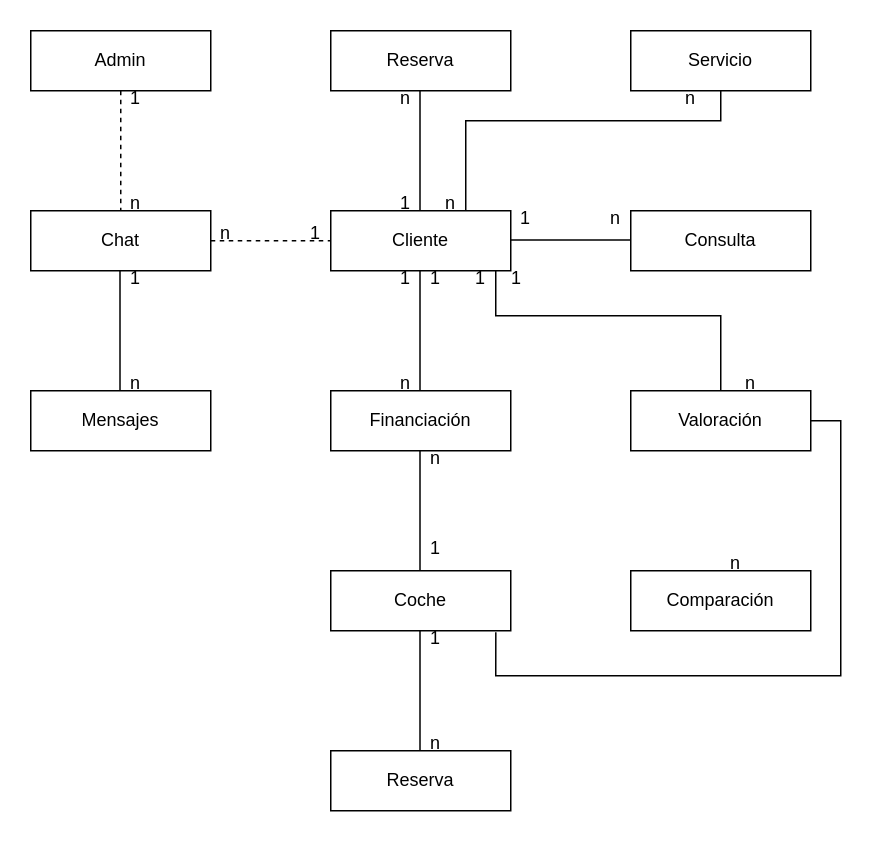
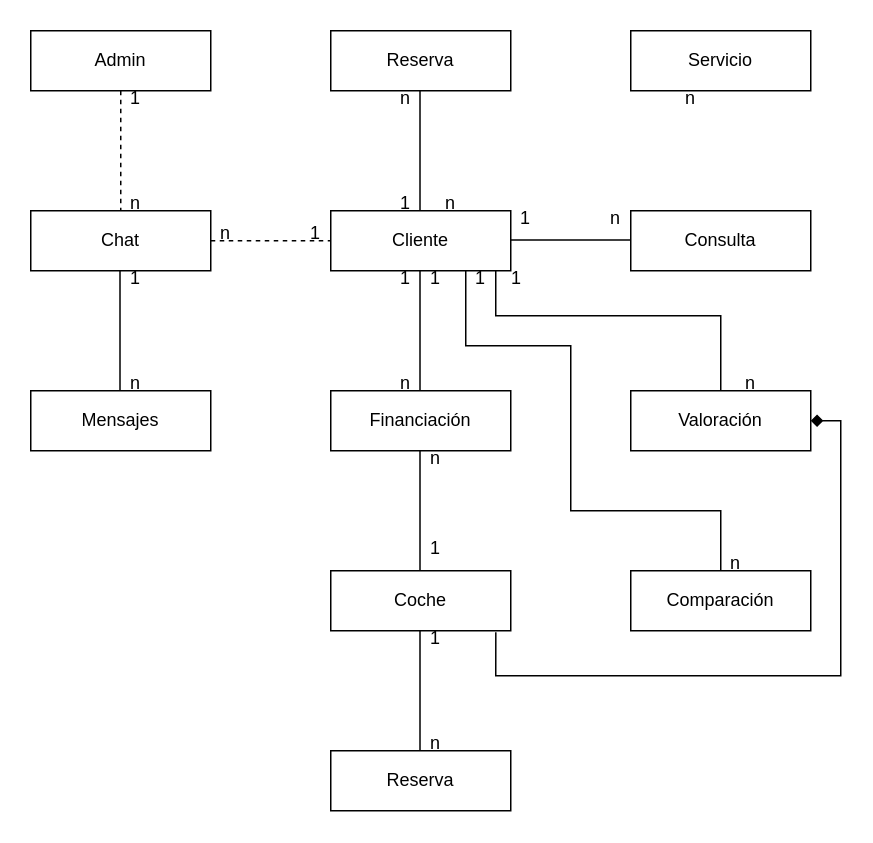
- <mxCell id="25" value="" style="endArrow=none;html=1;rounded=0;exitX=0.5;exitY=1;exitDx=0;exitDy=0;entryX=0.75;entryY=0;entryDx=0;entryDy=0;" edge="1" parent="1" source="13" target="2"><mxGeometry width="50" height="50" relative="1" as="geometry"><mxPoint x="289.5" y="70" as="sourcePoint" /><mxPoint x="289.5" y="150" as="targetPoint" /><Array as="points"><mxPoint x="480" y="80" /><mxPoint x="310" y="80" /></Array></mxGeometry></mxCell>
- <mxCell id="24" value="" style="endArrow=none;html=1;rounded=0;exitX=0.917;exitY=1.025;exitDx=0;exitDy=0;entryX=1;entryY=0.5;entryDx=0;entryDy=0;exitPerimeter=0;" edge="1" parent="1" source="10" target="9"><mxGeometry width="50" height="50" relative="1" as="geometry"><mxPoint x="309.5" y="450" as="sourcePoint" /><mxPoint x="309.5" y="530" as="targetPoint" /><Array as="points"><mxPoint x="330" y="450" /><mxPoint x="560" y="450" /><mxPoint x="560" y="360" /><mxPoint x="560" y="280" /></Array></mxGeometry></mxCell>
+ <mxCell id="24" value="" style="endArrow=diamond;html=1;rounded=0;exitX=0.917;exitY=1.025;exitDx=0;exitDy=0;entryX=1;entryY=0.5;entryDx=0;entryDy=0;exitPerimeter=0;" edge="1" parent="1" source="10" target="9"><mxGeometry width="50" height="50" relative="1" as="geometry"><mxPoint x="309.5" y="450" as="sourcePoint" /><mxPoint x="309.5" y="530" as="targetPoint" /><Array as="points"><mxPoint x="330" y="450" /><mxPoint x="560" y="450" /><mxPoint x="560" y="360" /><mxPoint x="560" y="280" /></Array></mxGeometry></mxCell>
+ <mxCell id="20" value="" style="endArrow=none;html=1;rounded=0;exitX=0.75;exitY=1;exitDx=0;exitDy=0;entryX=0.5;entryY=0;entryDx=0;entryDy=0;" edge="1" parent="1" source="2" target="12"><mxGeometry width="50" height="50" relative="1" as="geometry"><mxPoint x="160" y="180" as="sourcePoint" /><mxPoint x="380" y="340" as="targetPoint" /><Array as="points"><mxPoint x="310" y="230" /><mxPoint x="380" y="230" /><mxPoint x="380" y="340" /><mxPoint x="470" y="340" /><mxPoint x="480" y="340" /><mxPoint x="480" y="360" /></Array></mxGeometry></mxCell>
